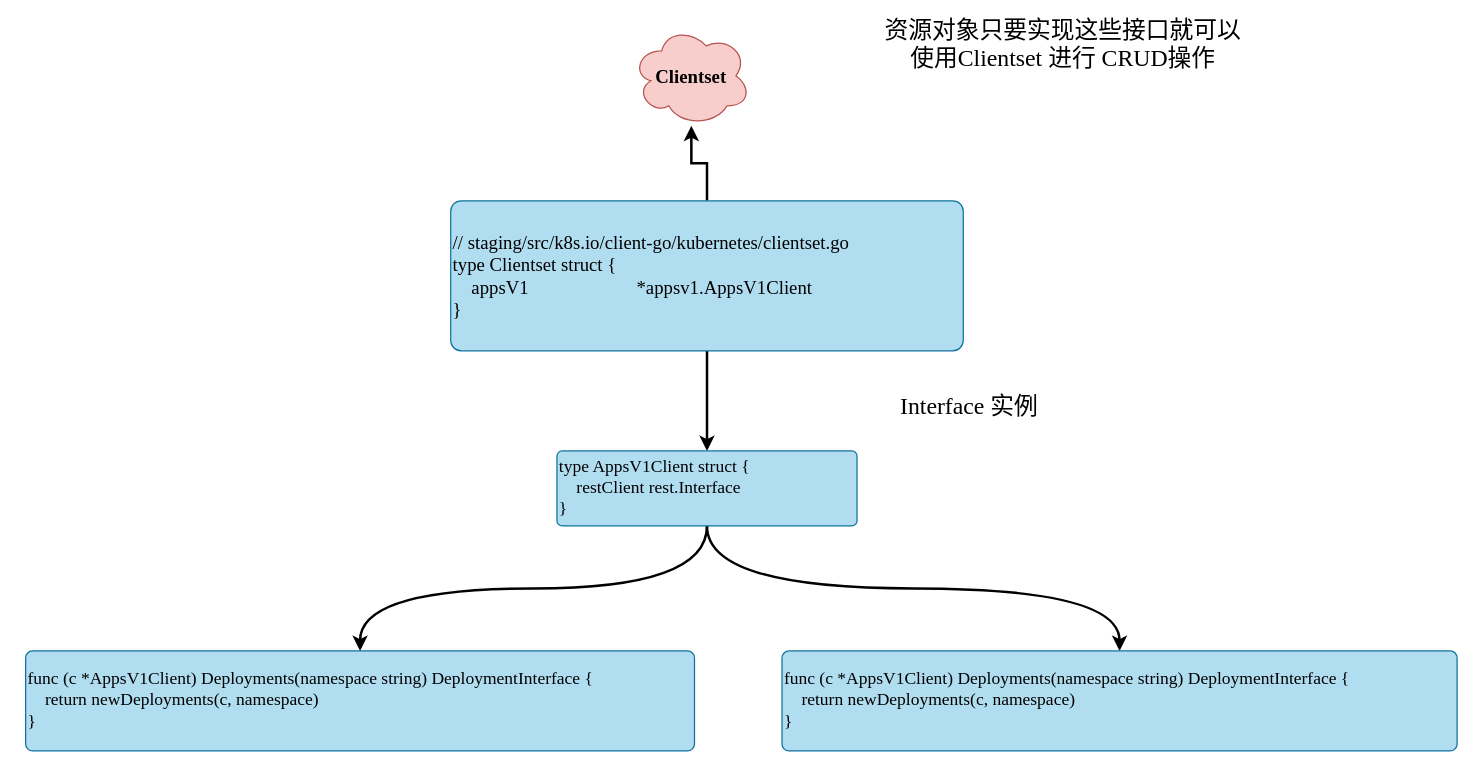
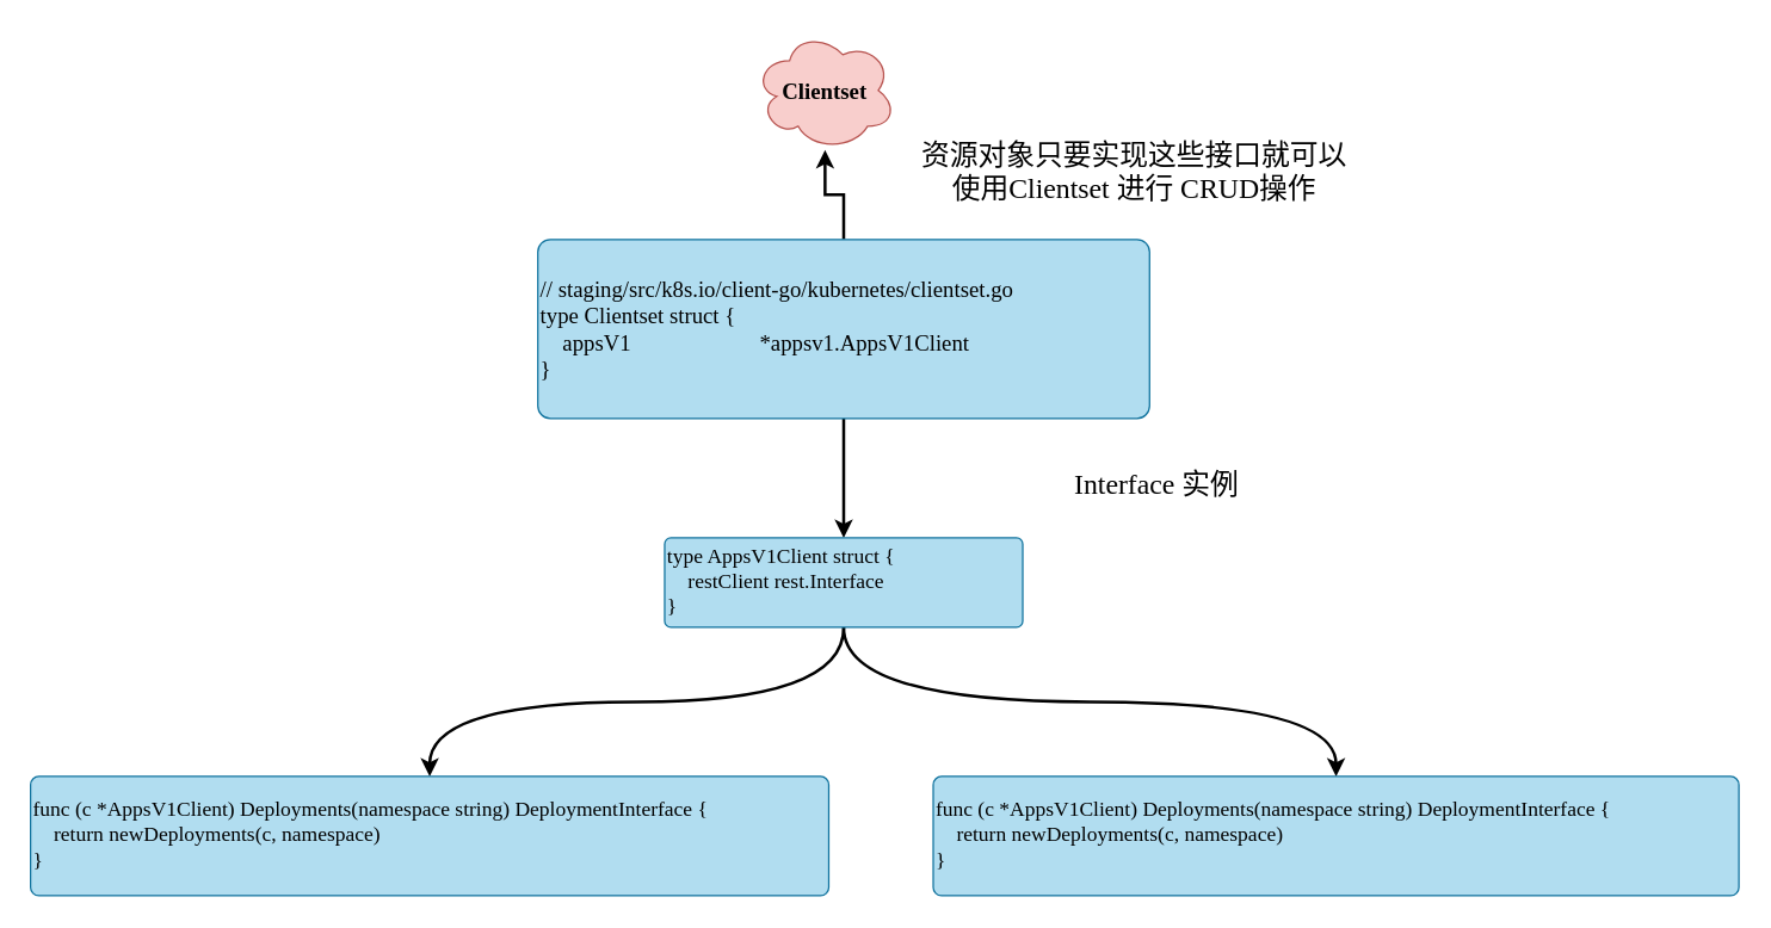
- <mxCell id="11" value="&lt;font face=&quot;Comic Sans MS&quot; style=&quot;font-size: 19px&quot;&gt;资源对象只要实现这些接口就可以使用Clientset 进行 CRUD操作&lt;/font&gt;" style="text;html=1;strokeColor=none;fillColor=none;align=center;verticalAlign=middle;whiteSpace=wrap;rounded=0;fontSize=14;" vertex="1" parent="1"><mxGeometry x="700" y="20" width="300" height="30" as="geometry" /></mxCell>
+ <mxCell id="11" value="&lt;font face=&quot;Comic Sans MS&quot; style=&quot;font-size: 19px&quot;&gt;资源对象只要实现这些接口就可以使用Clientset 进行 CRUD操作&lt;/font&gt;" style="text;html=1;strokeColor=none;fillColor=none;align=center;verticalAlign=middle;whiteSpace=wrap;rounded=0;fontSize=14;" vertex="1" parent="1"><mxGeometry x="610" y="100" width="300" height="30" as="geometry" /></mxCell>
